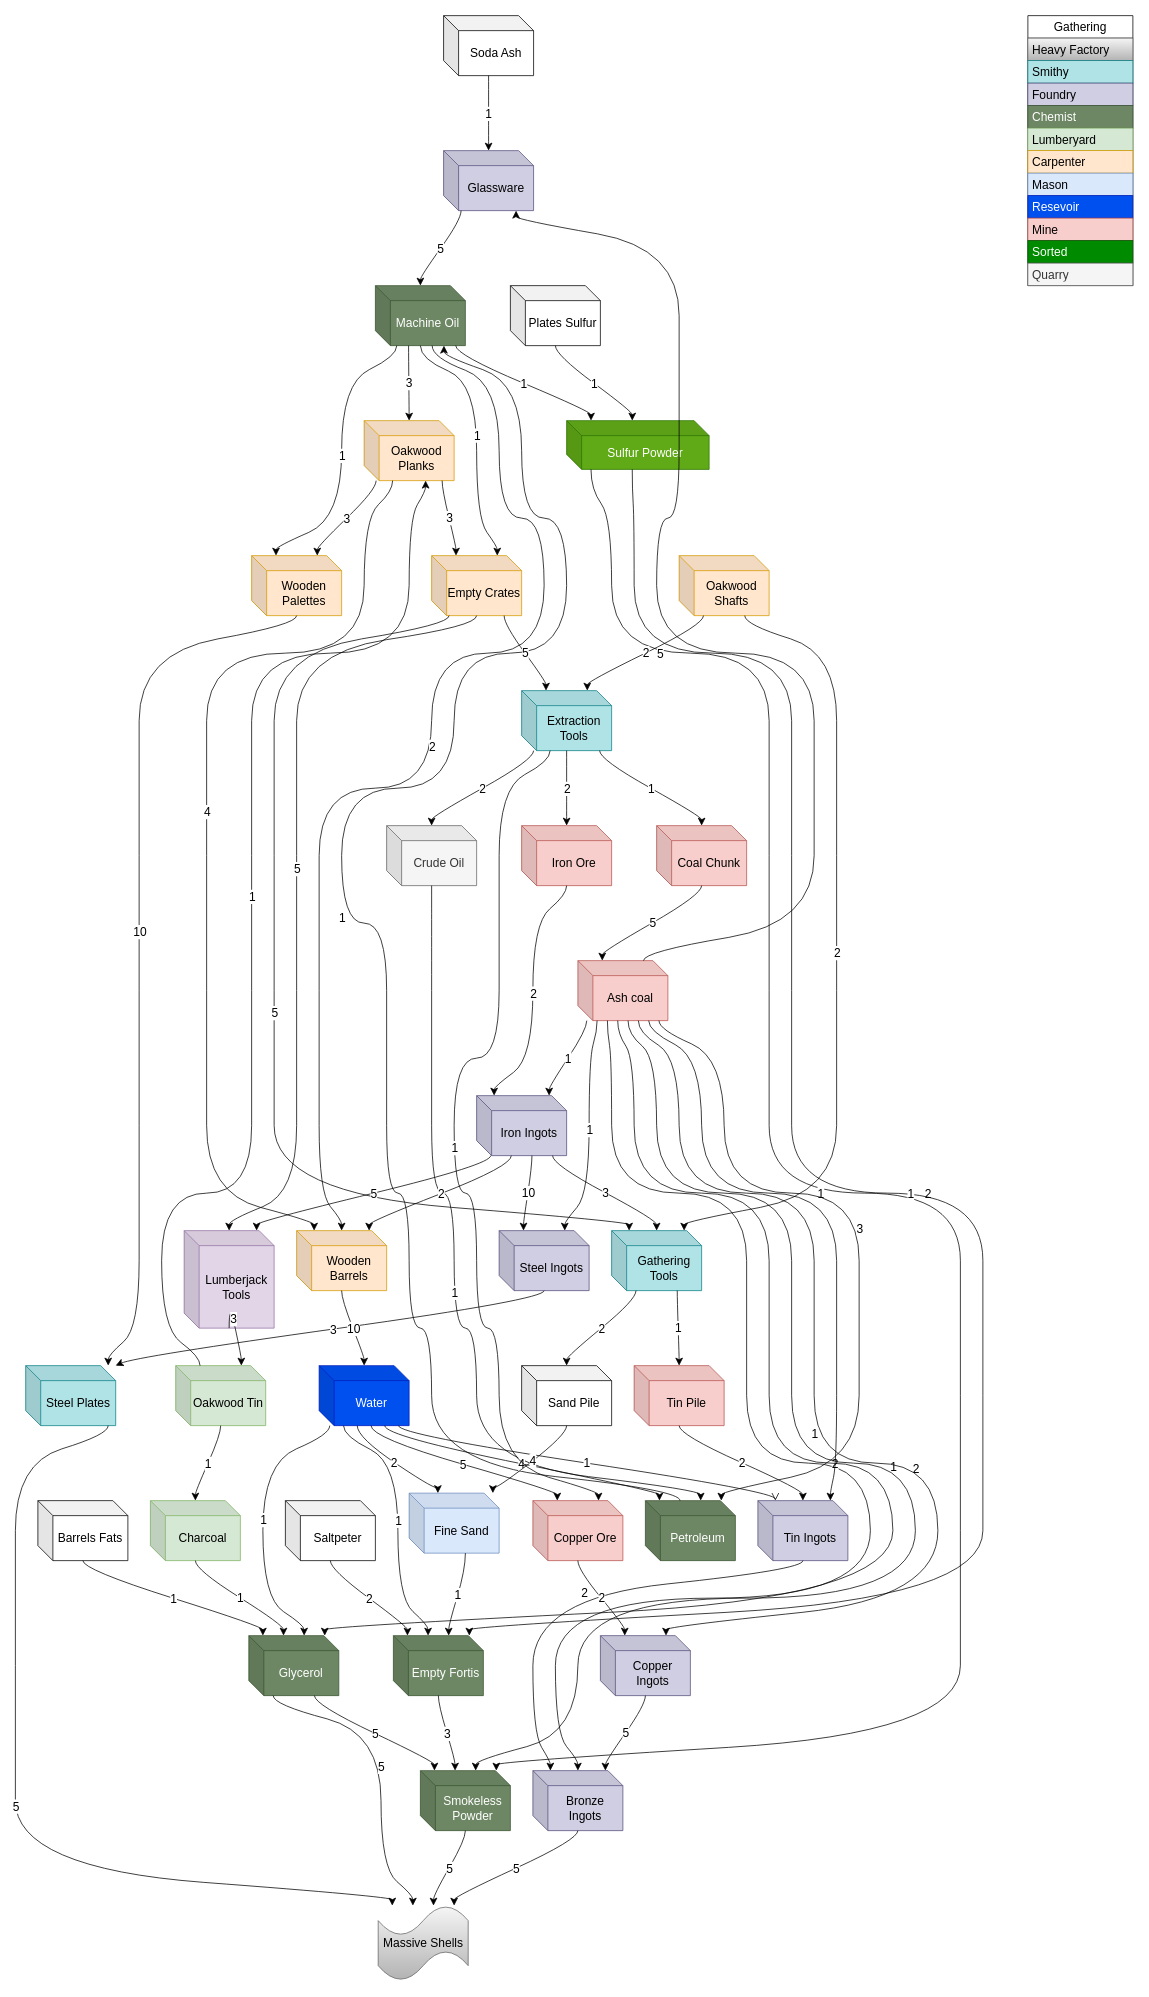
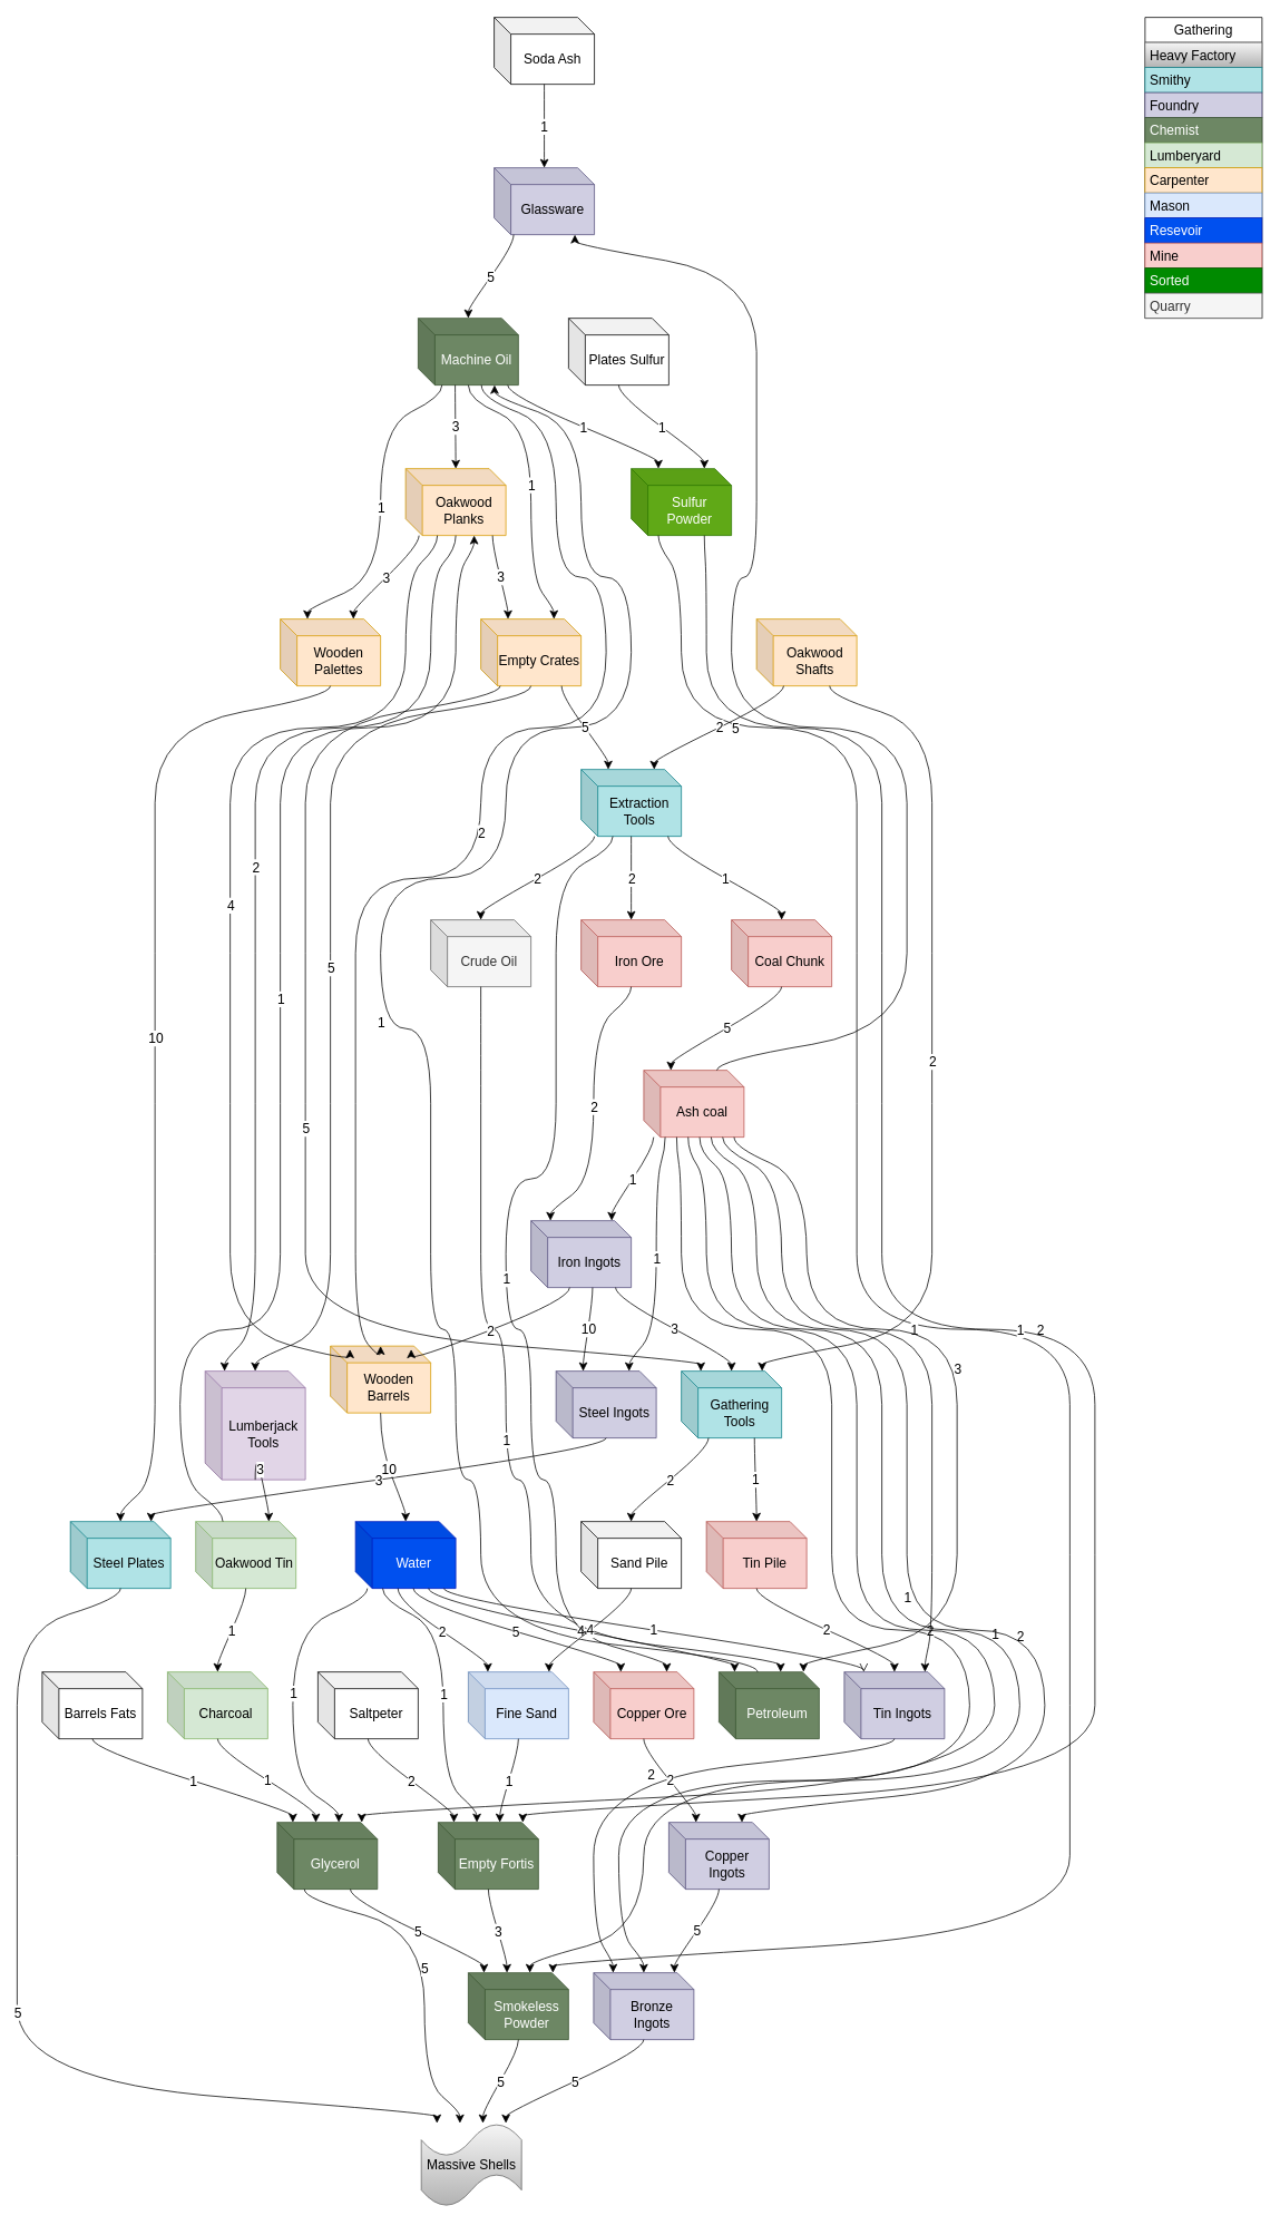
- <mxCell id="53" value="Sulfur Powder" style="shape=cube;whiteSpace=wrap;html=1;boundedLbl=1;backgroundOutline=1;darkOpacity=0.05;darkOpacity2=0.1;fontSize=16;fillColor=#60a917;fontColor=#ffffff;strokeColor=#2D7600;" parent="1" vertex="1"><mxGeometry x="755" y="560" width="190" height="65" as="geometry" /></mxCell>
+ <mxCell id="53" value="Sulfur Powder" style="shape=cube;whiteSpace=wrap;html=1;boundedLbl=1;backgroundOutline=1;darkOpacity=0.05;darkOpacity2=0.1;fontSize=16;fillColor=#60a917;fontColor=#ffffff;strokeColor=#2D7600;" parent="1" vertex="1"><mxGeometry x="755" y="560" width="120" height="80" as="geometry" /></mxCell>
+ <mxCell id="176" value="" style="endArrow=classic;html=1;rounded=0;fontSize=12;startSize=8;endSize=8;curved=1;noEdgeStyle=1;orthogonal=1;" edge="1" parent="1" source="105" target="115"><mxGeometry relative="1" as="geometry"><mxPoint x="983" y="439" as="sourcePoint" /><mxPoint x="1083" y="439" as="targetPoint" /><Array as="points"><mxPoint x="545" y="656" /><mxPoint x="515" y="690" /><mxPoint x="515" y="870" /><mxPoint x="305" y="870" /><mxPoint x="305" y="1050" /><mxPoint x="305" y="1050" /><mxPoint x="305" y="1230" /><mxPoint x="305" y="1230" /><mxPoint x="305" y="1410" /><mxPoint x="305" y="1410" /><mxPoint x="305" y="1590" /><mxPoint x="268.333" y="1628" /></Array></mxGeometry></mxCell>
+ <mxCell id="177" value="2" style="edgeLabel;resizable=0;html=1;align=center;verticalAlign=middle;fontSize=16;" connectable="0" vertex="1" parent="176"><mxGeometry relative="1" as="geometry" /></mxCell>
- <mxCell id="178" value="" style="endArrow=classic;html=1;rounded=0;fontSize=12;startSize=8;endSize=8;curved=1;noEdgeStyle=1;orthogonal=1;" edge="1" parent="1" source="78" target="115"><mxGeometry relative="1" as="geometry"><mxPoint x="1118" y="546" as="sourcePoint" /><mxPoint x="1193" y="546" as="targetPoint" /><Array as="points"><mxPoint x="653.75" y="1552" /><mxPoint x="341.667" y="1628" /></Array></mxGeometry></mxCell>
- <mxCell id="179" value="5" style="edgeLabel;resizable=0;html=1;align=center;verticalAlign=middle;fontSize=16;" connectable="0" vertex="1" parent="178"><mxGeometry relative="1" as="geometry" /></mxCell>
- <mxCell id="163" value="Wooden Barrels" style="shape=cube;whiteSpace=wrap;html=1;boundedLbl=1;backgroundOutline=1;darkOpacity=0.05;darkOpacity2=0.1;fontSize=16;fillColor=#ffe6cc;strokeColor=#d79b00;" parent="1" vertex="1"><mxGeometry x="395" y="1640" width="120" height="80" as="geometry" /></mxCell>
+ <mxCell id="163" value="Wooden Barrels" style="shape=cube;whiteSpace=wrap;html=1;boundedLbl=1;backgroundOutline=1;darkOpacity=0.05;darkOpacity2=0.1;fontSize=16;fillColor=#ffe6cc;strokeColor=#d79b00;" parent="1" vertex="1"><mxGeometry x="395" y="1610" width="120" height="80" as="geometry" /></mxCell>
- <mxCell id="5" value="Steel Plates" style="shape=cube;whiteSpace=wrap;html=1;boundedLbl=1;backgroundOutline=1;darkOpacity=0.05;darkOpacity2=0.1;fontSize=16;fillColor=#b0e3e6;strokeColor=#0e8088;" parent="1" vertex="1"><mxGeometry x="33.75" y="1820" width="120" height="80" as="geometry" /></mxCell>
+ <mxCell id="5" value="Steel Plates" style="shape=cube;whiteSpace=wrap;html=1;boundedLbl=1;backgroundOutline=1;darkOpacity=0.05;darkOpacity2=0.1;fontSize=16;fillColor=#b0e3e6;strokeColor=#0e8088;" parent="1" vertex="1"><mxGeometry x="83.75" y="1820" width="120" height="80" as="geometry" /></mxCell>
- <mxCell id="63" value="Fine Sand" style="shape=cube;whiteSpace=wrap;html=1;boundedLbl=1;backgroundOutline=1;darkOpacity=0.05;darkOpacity2=0.1;fontSize=16;fillColor=#dae8fc;strokeColor=#6c8ebf;" parent="1" vertex="1"><mxGeometry x="545" y="1990" width="120" height="80" as="geometry" /></mxCell>
+ <mxCell id="63" value="Fine Sand" style="shape=cube;whiteSpace=wrap;html=1;boundedLbl=1;backgroundOutline=1;darkOpacity=0.05;darkOpacity2=0.1;fontSize=16;fillColor=#dae8fc;strokeColor=#6c8ebf;" parent="1" vertex="1"><mxGeometry x="560" y="2000" width="120" height="80" as="geometry" /></mxCell>
